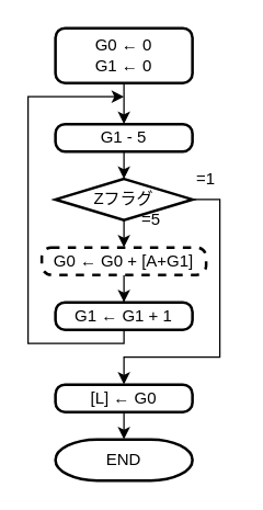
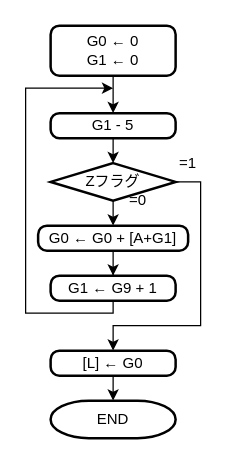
- <mxCell id="14" value="=5" style="text;html=1;strokeColor=none;fillColor=none;align=center;verticalAlign=middle;whiteSpace=wrap;rounded=0;" parent="1" vertex="1"><mxGeometry x="90" y="150" width="40" height="20" as="geometry" /></mxCell>
+ <mxCell id="14" value="=0" style="text;html=1;strokeColor=none;fillColor=none;align=center;verticalAlign=middle;whiteSpace=wrap;rounded=0;" parent="1" vertex="1"><mxGeometry x="90" y="150" width="40" height="20" as="geometry" /></mxCell>
- <mxCell id="7" value="G0 ← G0 + [A+G1]" style="rounded=1;whiteSpace=wrap;html=1;absoluteArcSize=1;arcSize=14;strokeWidth=2;dashed=1;" parent="1" vertex="1"><mxGeometry x="30" y="180" width="120" height="20" as="geometry" /></mxCell>
+ <mxCell id="7" value="G0 ← G0 + [A+G1]" style="rounded=1;whiteSpace=wrap;html=1;absoluteArcSize=1;arcSize=14;strokeWidth=2;" parent="1" vertex="1"><mxGeometry x="30" y="180" width="120" height="20" as="geometry" /></mxCell>
- <mxCell id="9" value="G1 ← G1 + 1" style="rounded=1;whiteSpace=wrap;html=1;absoluteArcSize=1;arcSize=14;strokeWidth=2;" parent="1" vertex="1"><mxGeometry x="40" y="220" width="100" height="20" as="geometry" /></mxCell>
+ <mxCell id="9" value="G1 ← G9 + 1" style="rounded=1;whiteSpace=wrap;html=1;absoluteArcSize=1;arcSize=14;strokeWidth=2;" parent="1" vertex="1"><mxGeometry x="40" y="220" width="100" height="20" as="geometry" /></mxCell>
